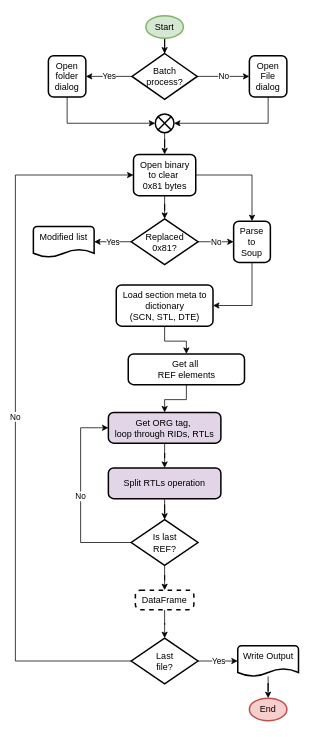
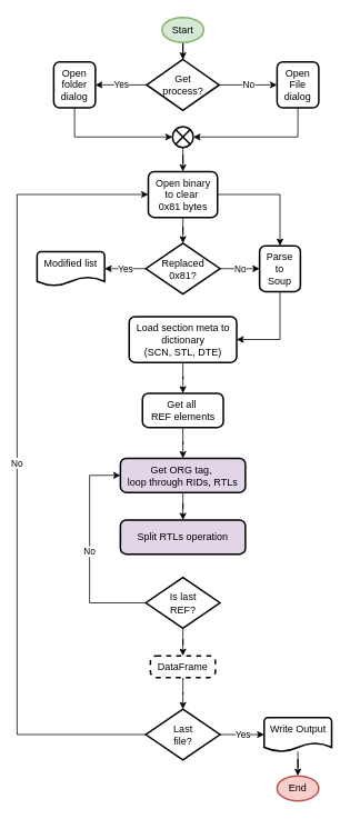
- <mxCell id="6" value="Batch&lt;div&gt;process?&lt;/div&gt;" style="strokeWidth=2;html=1;shape=mxgraph.flowchart.decision;whiteSpace=wrap;spacing=12;" parent="1" vertex="1"><mxGeometry x="175.5" y="70.5" width="87" height="61" as="geometry" /></mxCell>
+ <mxCell id="6" value="Get&lt;div&gt;process?&lt;/div&gt;" style="strokeWidth=2;html=1;shape=mxgraph.flowchart.decision;whiteSpace=wrap;spacing=12;" parent="1" vertex="1"><mxGeometry x="175.5" y="70.5" width="87" height="61" as="geometry" /></mxCell>
- <mxCell id="21" value="Get all&amp;nbsp;&lt;div&gt;REF elements&lt;/div&gt;" style="rounded=1;whiteSpace=wrap;html=1;absoluteArcSize=1;arcSize=14;strokeWidth=2;movable=1;resizable=1;rotatable=1;deletable=1;editable=1;locked=0;connectable=1;" vertex="1" parent="1"><mxGeometry x="170.5" y="471" width="155" height="41" as="geometry" /></mxCell>
+ <mxCell id="21" value="Get all&amp;nbsp;&lt;div&gt;REF elements&lt;/div&gt;" style="rounded=1;whiteSpace=wrap;html=1;absoluteArcSize=1;arcSize=14;strokeWidth=2;movable=1;resizable=1;rotatable=1;deletable=1;editable=1;locked=0;connectable=1;" vertex="1" parent="1"><mxGeometry x="170.5" y="471" width="97" height="41" as="geometry" /></mxCell>
- <mxCell id="27" style="edgeStyle=orthogonalEdgeStyle;rounded=0;orthogonalLoop=1;jettySize=auto;html=1;" edge="1" parent="1" source="28" target="26"><mxGeometry relative="1" as="geometry" /></mxCell>
